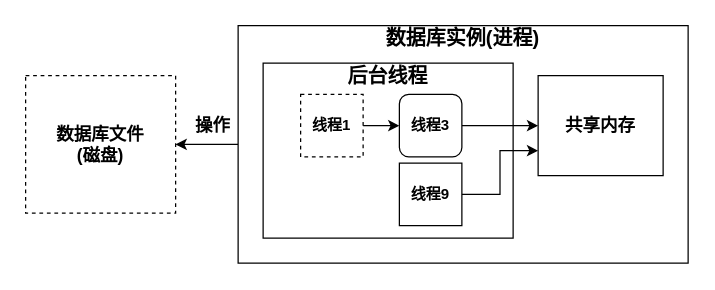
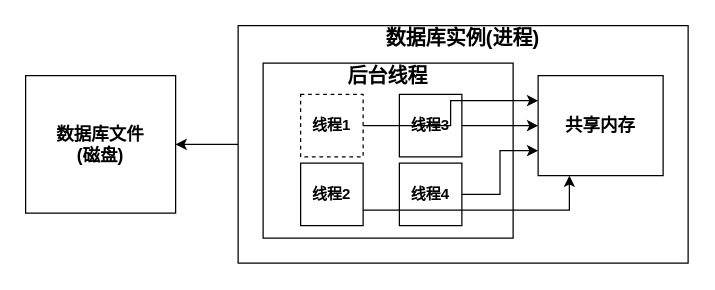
- <mxCell id="17" value="&lt;b&gt;&lt;font style=&quot;font-size: 14px&quot;&gt;操作&lt;/font&gt;&lt;/b&gt;" style="text;html=1;strokeColor=none;fillColor=none;align=center;verticalAlign=middle;whiteSpace=wrap;rounded=0;" vertex="1" parent="1"><mxGeometry x="150" y="90" width="40" height="20" as="geometry" /></mxCell>
- <mxCell id="14" style="edgeStyle=orthogonalEdgeStyle;rounded=0;orthogonalLoop=1;jettySize=auto;html=1;exitX=1;exitY=0.5;exitDx=0;exitDy=0;" parent="1" source="8" target="11" edge="1"><mxGeometry relative="1" as="geometry" /></mxCell>
+ <mxCell id="14" style="edgeStyle=orthogonalEdgeStyle;rounded=0;orthogonalLoop=1;jettySize=auto;html=1;exitX=1;exitY=0.5;exitDx=0;exitDy=0;entryX=0;entryY=0.25;entryDx=0;entryDy=0;" parent="1" source="8" target="7" edge="1"><mxGeometry relative="1" as="geometry" /></mxCell>
- <mxCell id="11" value="&lt;b&gt;线程3&lt;/b&gt;" style="whiteSpace=wrap;html=1;rounded=1;" parent="1" vertex="1"><mxGeometry x="319" y="75" width="50" height="50" as="geometry" /></mxCell>
+ <mxCell id="11" value="&lt;b&gt;线程3&lt;/b&gt;" style="rounded=0;whiteSpace=wrap;html=1;" parent="1" vertex="1"><mxGeometry x="319" y="75" width="50" height="50" as="geometry" /></mxCell>
- <mxCell id="16" value="&lt;b&gt;&lt;font style=&quot;font-size: 14px&quot;&gt;数据库文件&lt;br&gt;(磁盘)&lt;br&gt;&lt;/font&gt;&lt;/b&gt;" style="rounded=0;whiteSpace=wrap;html=1;dashed=1;" parent="1" vertex="1"><mxGeometry x="20" y="60" width="120" height="110" as="geometry" /></mxCell>
+ <mxCell id="16" value="&lt;b&gt;&lt;font style=&quot;font-size: 14px&quot;&gt;数据库文件&lt;br&gt;(磁盘)&lt;br&gt;&lt;/font&gt;&lt;/b&gt;" style="rounded=0;whiteSpace=wrap;html=1;" parent="1" vertex="1"><mxGeometry x="20" y="60" width="120" height="110" as="geometry" /></mxCell>
+ <mxCell id="9" value="&lt;b&gt;线程2&lt;/b&gt;" style="rounded=0;whiteSpace=wrap;html=1;" parent="1" vertex="1"><mxGeometry x="240" y="130" width="50" height="50" as="geometry" /></mxCell>
- <mxCell id="13" value="&lt;b&gt;线程9&lt;/b&gt;" style="rounded=0;whiteSpace=wrap;html=1;" parent="1" vertex="1"><mxGeometry x="319" y="130" width="50" height="50" as="geometry" /></mxCell>
+ <mxCell id="13" value="&lt;b&gt;线程4&lt;/b&gt;" style="rounded=0;whiteSpace=wrap;html=1;" parent="1" vertex="1"><mxGeometry x="319" y="130" width="50" height="50" as="geometry" /></mxCell>
+ <mxCell id="15" style="edgeStyle=orthogonalEdgeStyle;rounded=0;orthogonalLoop=1;jettySize=auto;html=1;exitX=1;exitY=0.75;exitDx=0;exitDy=0;entryX=0.25;entryY=1;entryDx=0;entryDy=0;" parent="1" source="9" target="7" edge="1"><mxGeometry relative="1" as="geometry" /></mxCell>
